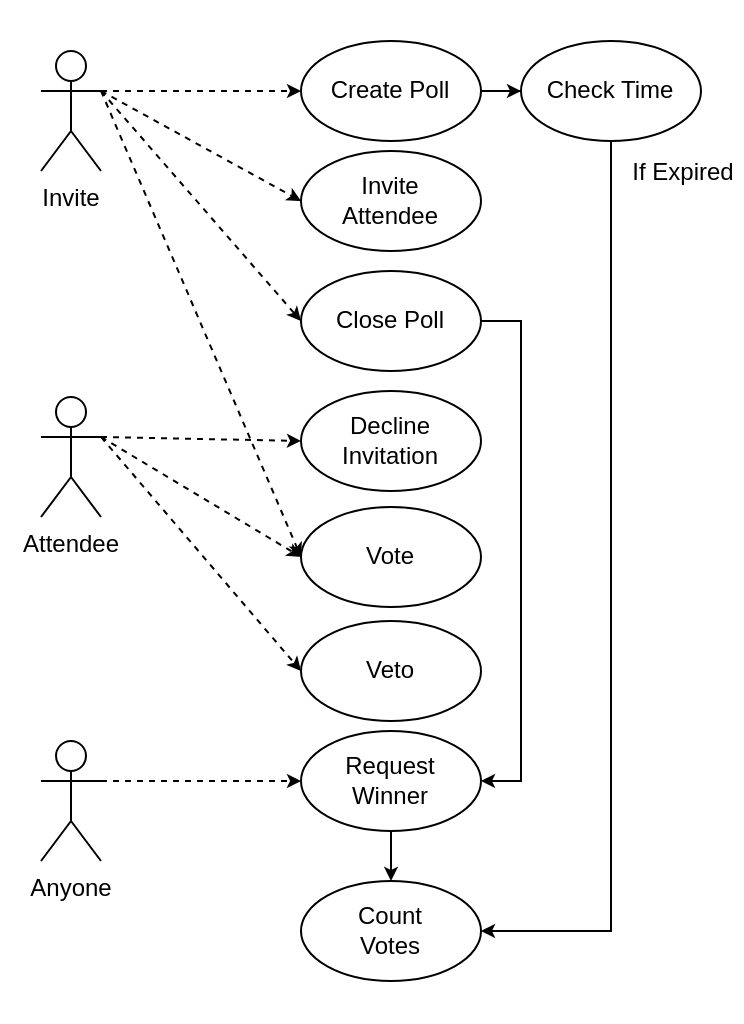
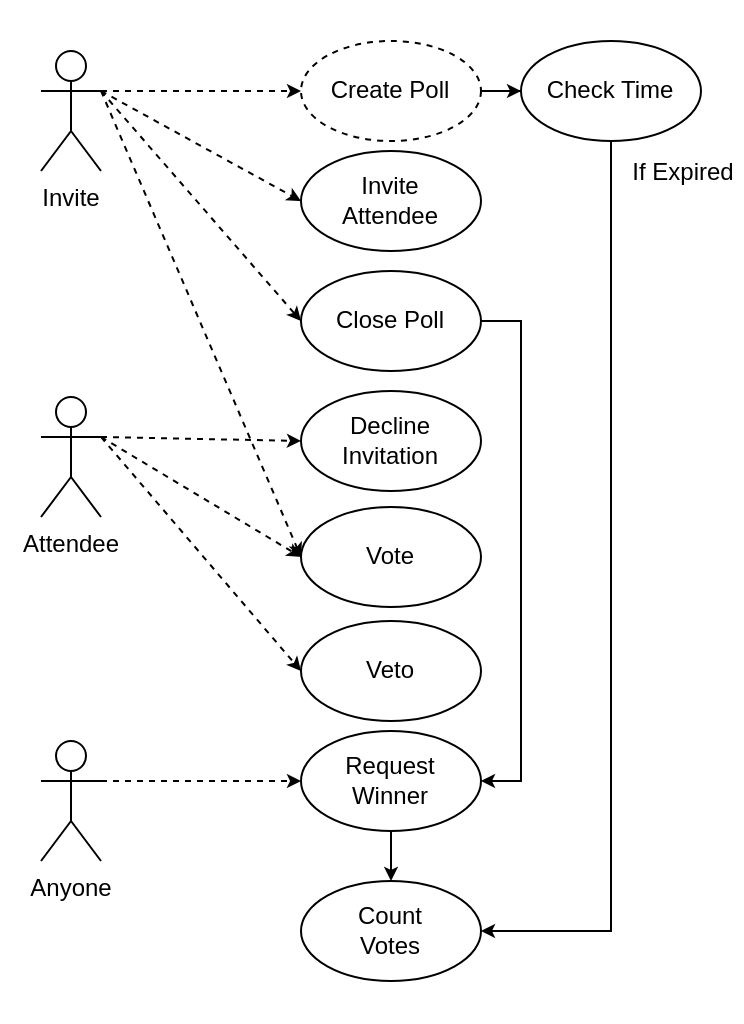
- <mxCell id="12" value="Create Poll" style="ellipse;whiteSpace=wrap;html=1;" vertex="1" parent="1"><mxGeometry x="150" y="20" width="90" height="50" as="geometry" /></mxCell>
+ <mxCell id="12" value="Create Poll" style="ellipse;whiteSpace=wrap;html=1;dashed=1;" vertex="1" parent="1"><mxGeometry x="150" y="20" width="90" height="50" as="geometry" /></mxCell>
